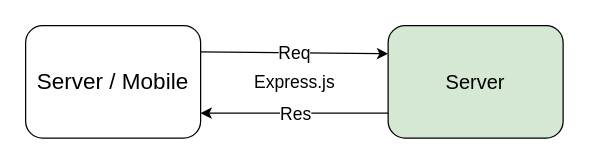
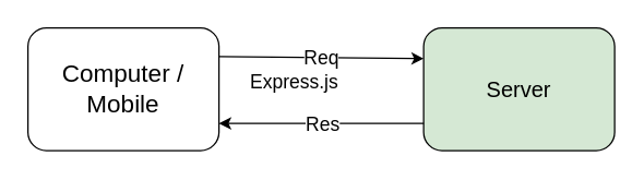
- <mxCell id="2" value="&lt;font style=&quot;font-size: 18px;&quot;&gt;Server / Mobile&lt;/font&gt;" style="rounded=1;whiteSpace=wrap;html=1;" vertex="1" parent="1"><mxGeometry x="20" y="20" width="140" height="90" as="geometry" /></mxCell>
+ <mxCell id="2" value="&lt;font style=&quot;font-size: 18px;&quot;&gt;Computer / Mobile&lt;/font&gt;" style="rounded=1;whiteSpace=wrap;html=1;" vertex="1" parent="1"><mxGeometry x="20" y="20" width="140" height="90" as="geometry" /></mxCell>
- <mxCell id="4" value="Express.js" style="text;html=1;align=center;verticalAlign=middle;resizable=0;points=[];autosize=1;strokeColor=none;fillColor=none;fontSize=14;" vertex="1" parent="1"><mxGeometry x="190" y="50" width="90" height="30" as="geometry" /></mxCell>
+ <mxCell id="4" value="Express.js" style="text;html=1;align=center;verticalAlign=middle;resizable=0;points=[];autosize=1;strokeColor=none;fillColor=none;fontSize=14;" vertex="1" parent="1"><mxGeometry x="170" y="45" width="90" height="30" as="geometry" /></mxCell>
